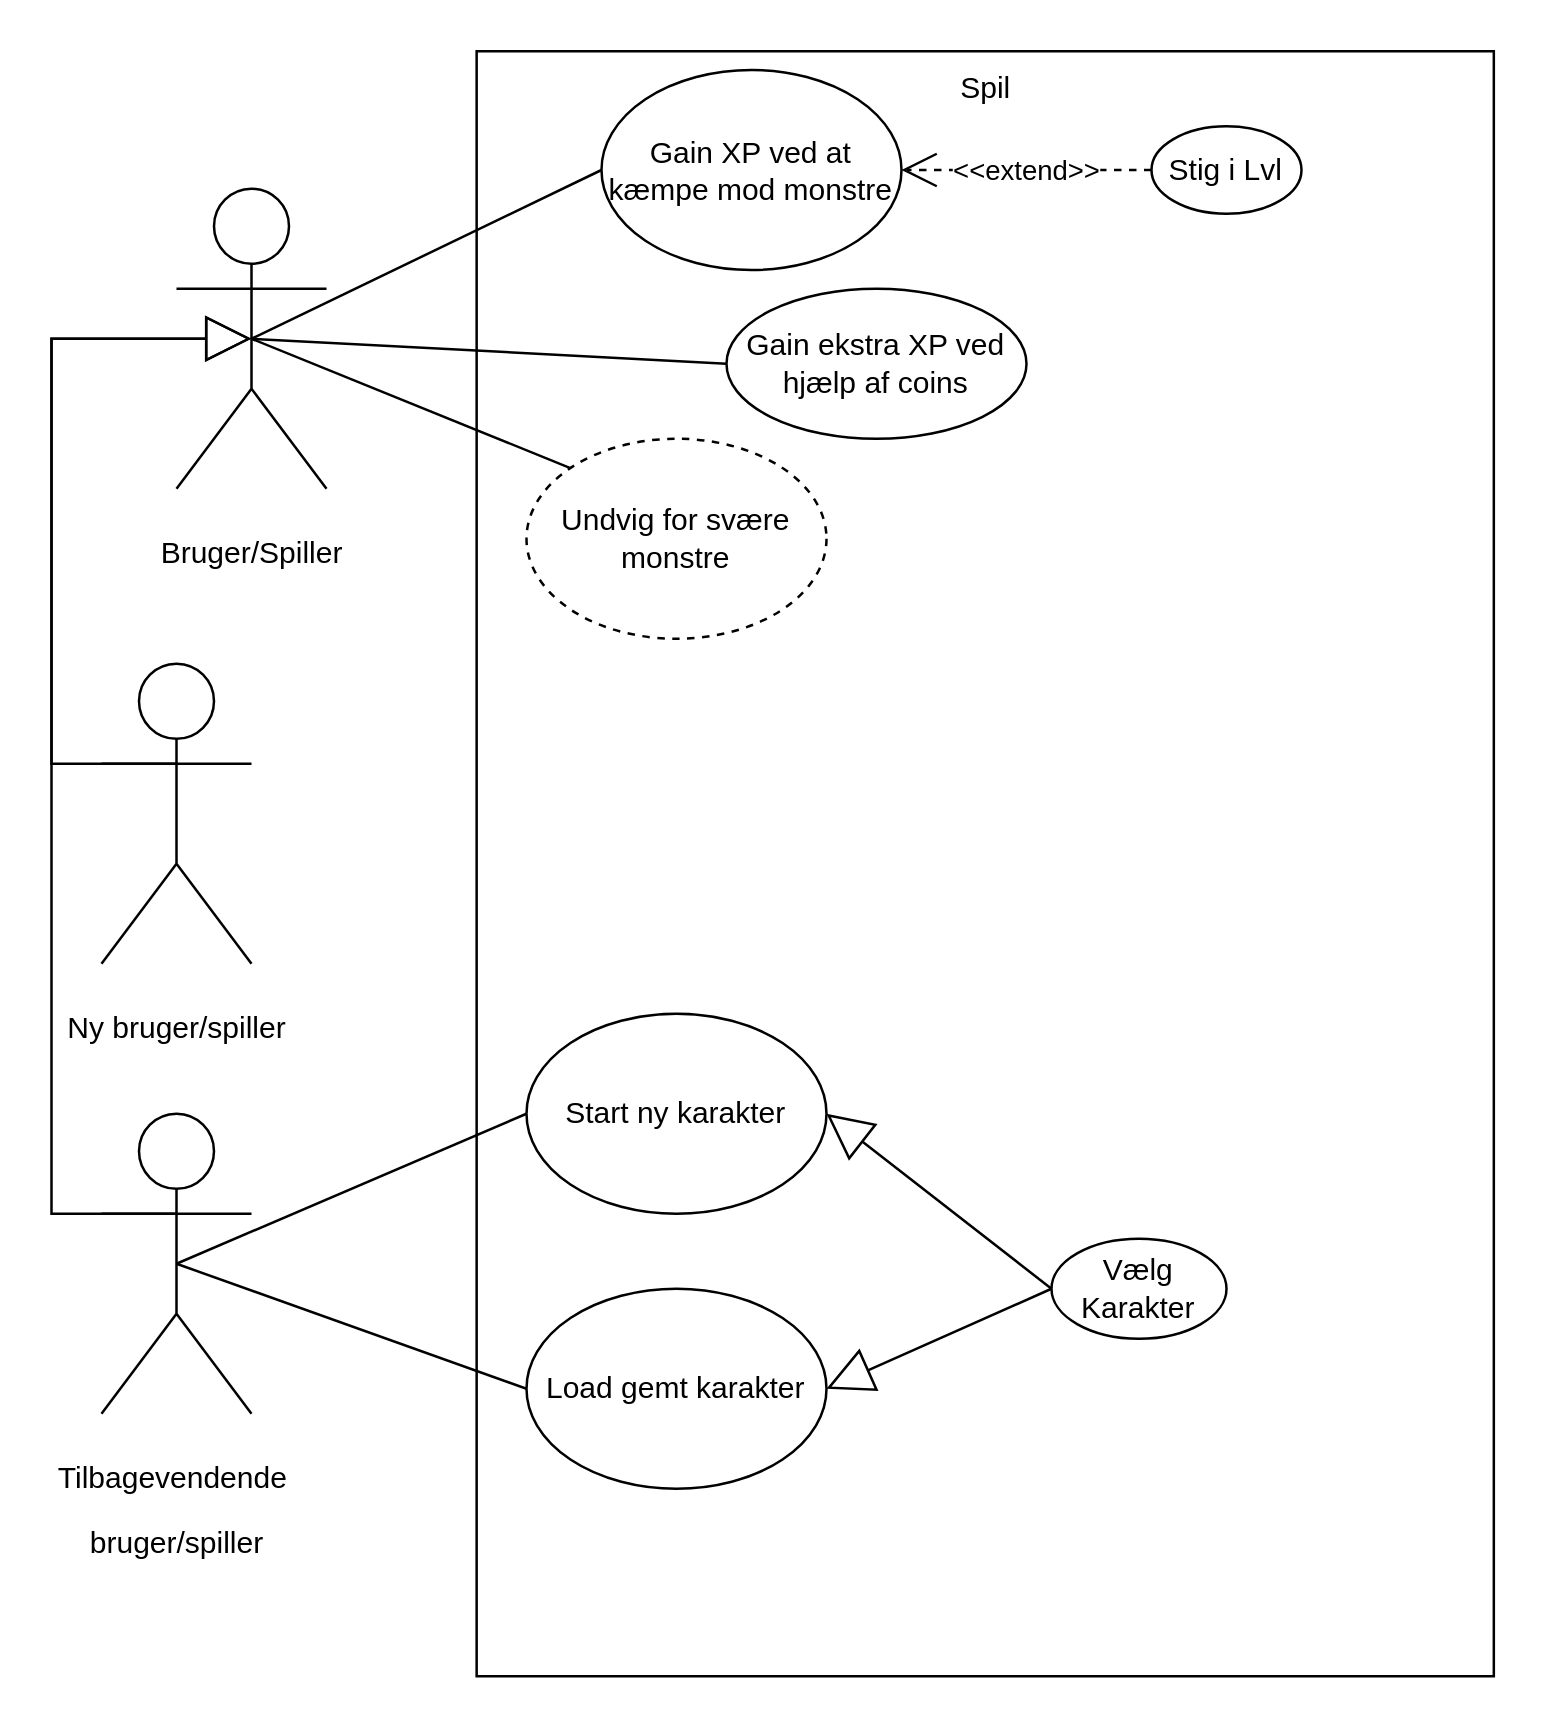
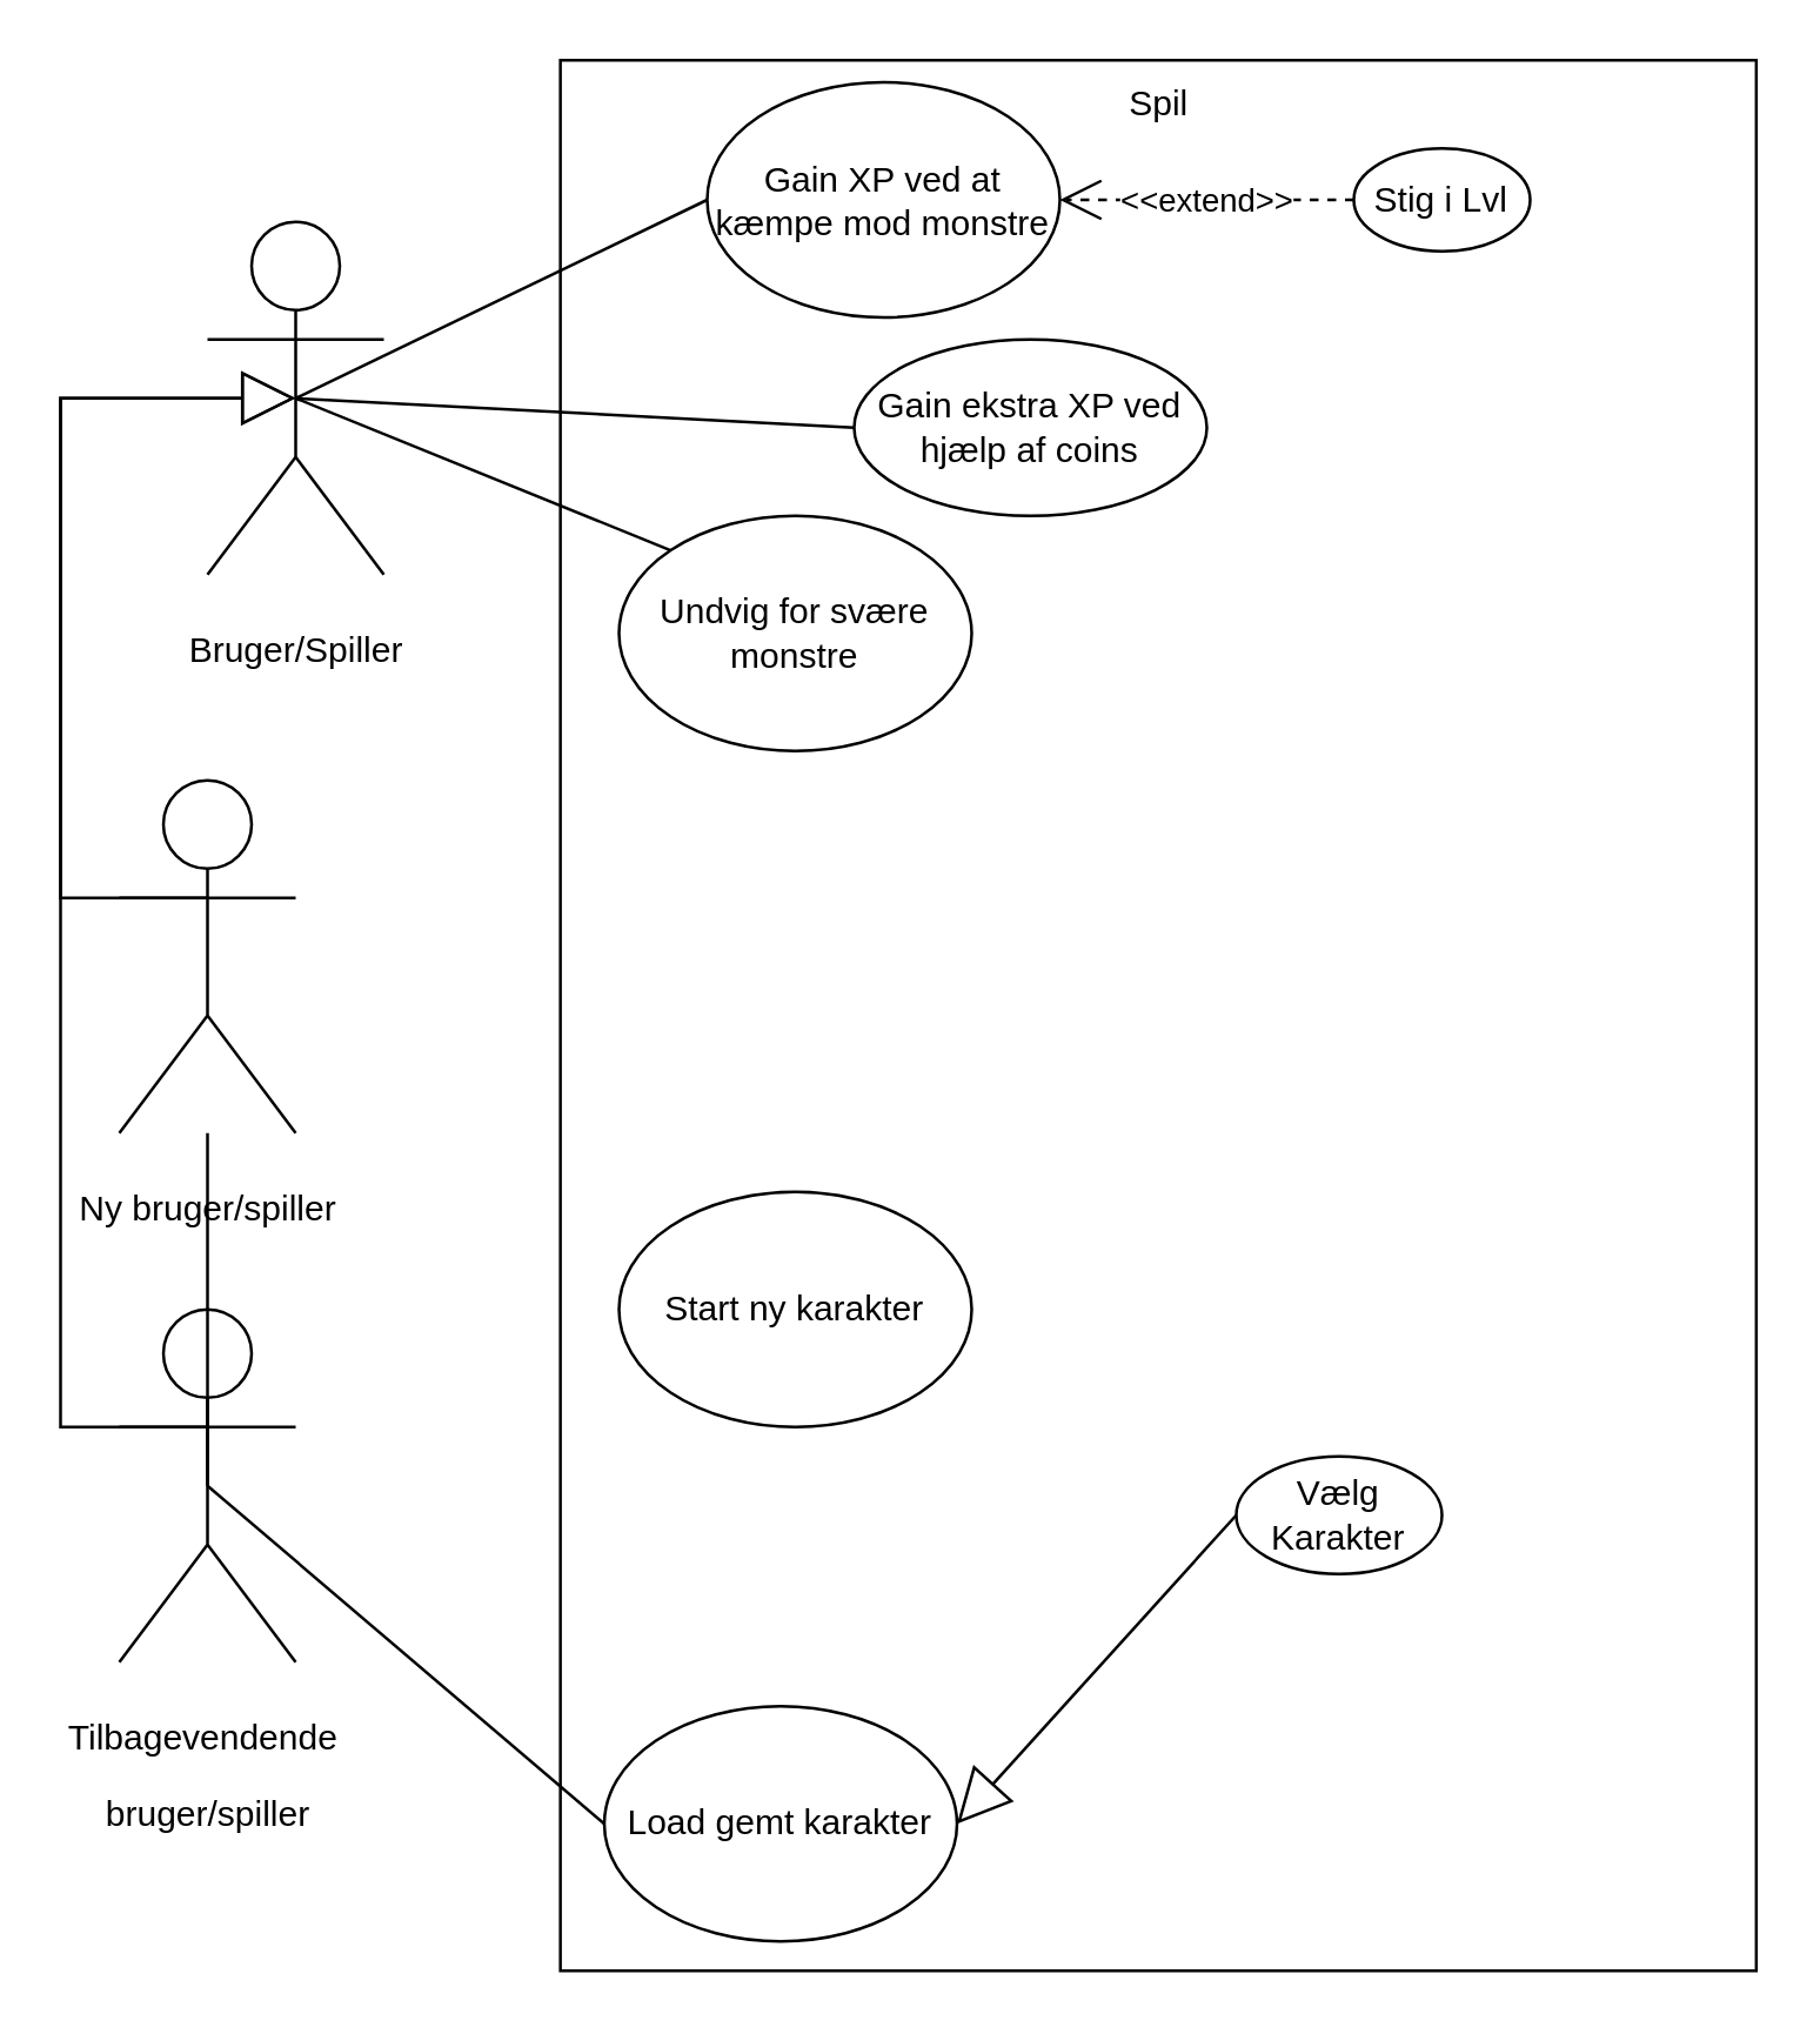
- <mxCell id="7" value="Undvig for svære monstre" style="ellipse;whiteSpace=wrap;html=1;dashed=1;" parent="1" vertex="1"><mxGeometry x="210" y="175" width="120" height="80" as="geometry" /></mxCell>
+ <mxCell id="7" value="Undvig for svære monstre" style="ellipse;whiteSpace=wrap;html=1;" parent="1" vertex="1"><mxGeometry x="210" y="175" width="120" height="80" as="geometry" /></mxCell>
- <mxCell id="20" value="" style="endArrow=none;html=1;rounded=0;exitX=0.5;exitY=0.5;exitDx=0;exitDy=0;exitPerimeter=0;entryX=0;entryY=0.5;entryDx=0;entryDy=0;" parent="1" source="12" target="15" edge="1"><mxGeometry width="50" height="50" relative="1" as="geometry"><mxPoint x="120" y="505" as="sourcePoint" /><mxPoint x="170" y="455" as="targetPoint" /></mxGeometry></mxCell>
+ <mxCell id="20" value="" style="endArrow=none;html=1;rounded=0;exitX=0.5;exitY=0.5;exitDx=0;exitDy=0;exitPerimeter=0;" parent="1" source="12" target="11" edge="1"><mxGeometry width="50" height="50" relative="1" as="geometry"><mxPoint x="120" y="505" as="sourcePoint" /><mxPoint x="170" y="455" as="targetPoint" /></mxGeometry></mxCell>
- <mxCell id="18" value="" style="endArrow=block;endSize=16;endFill=0;html=1;rounded=0;exitX=0;exitY=0.5;exitDx=0;exitDy=0;entryX=1;entryY=0.5;entryDx=0;entryDy=0;" parent="1" source="5" target="15" edge="1"><mxGeometry width="160" relative="1" as="geometry"><mxPoint x="350" y="325" as="sourcePoint" /><mxPoint x="510" y="325" as="targetPoint" /></mxGeometry></mxCell>
- <mxCell id="16" value="Load gemt karakter" style="ellipse;whiteSpace=wrap;html=1;" parent="1" vertex="1"><mxGeometry x="210" y="515" width="120" height="80" as="geometry" /></mxCell>
+ <mxCell id="16" value="Load gemt karakter" style="ellipse;whiteSpace=wrap;html=1;" parent="1" vertex="1"><mxGeometry x="205" y="580" width="120" height="80" as="geometry" /></mxCell>
